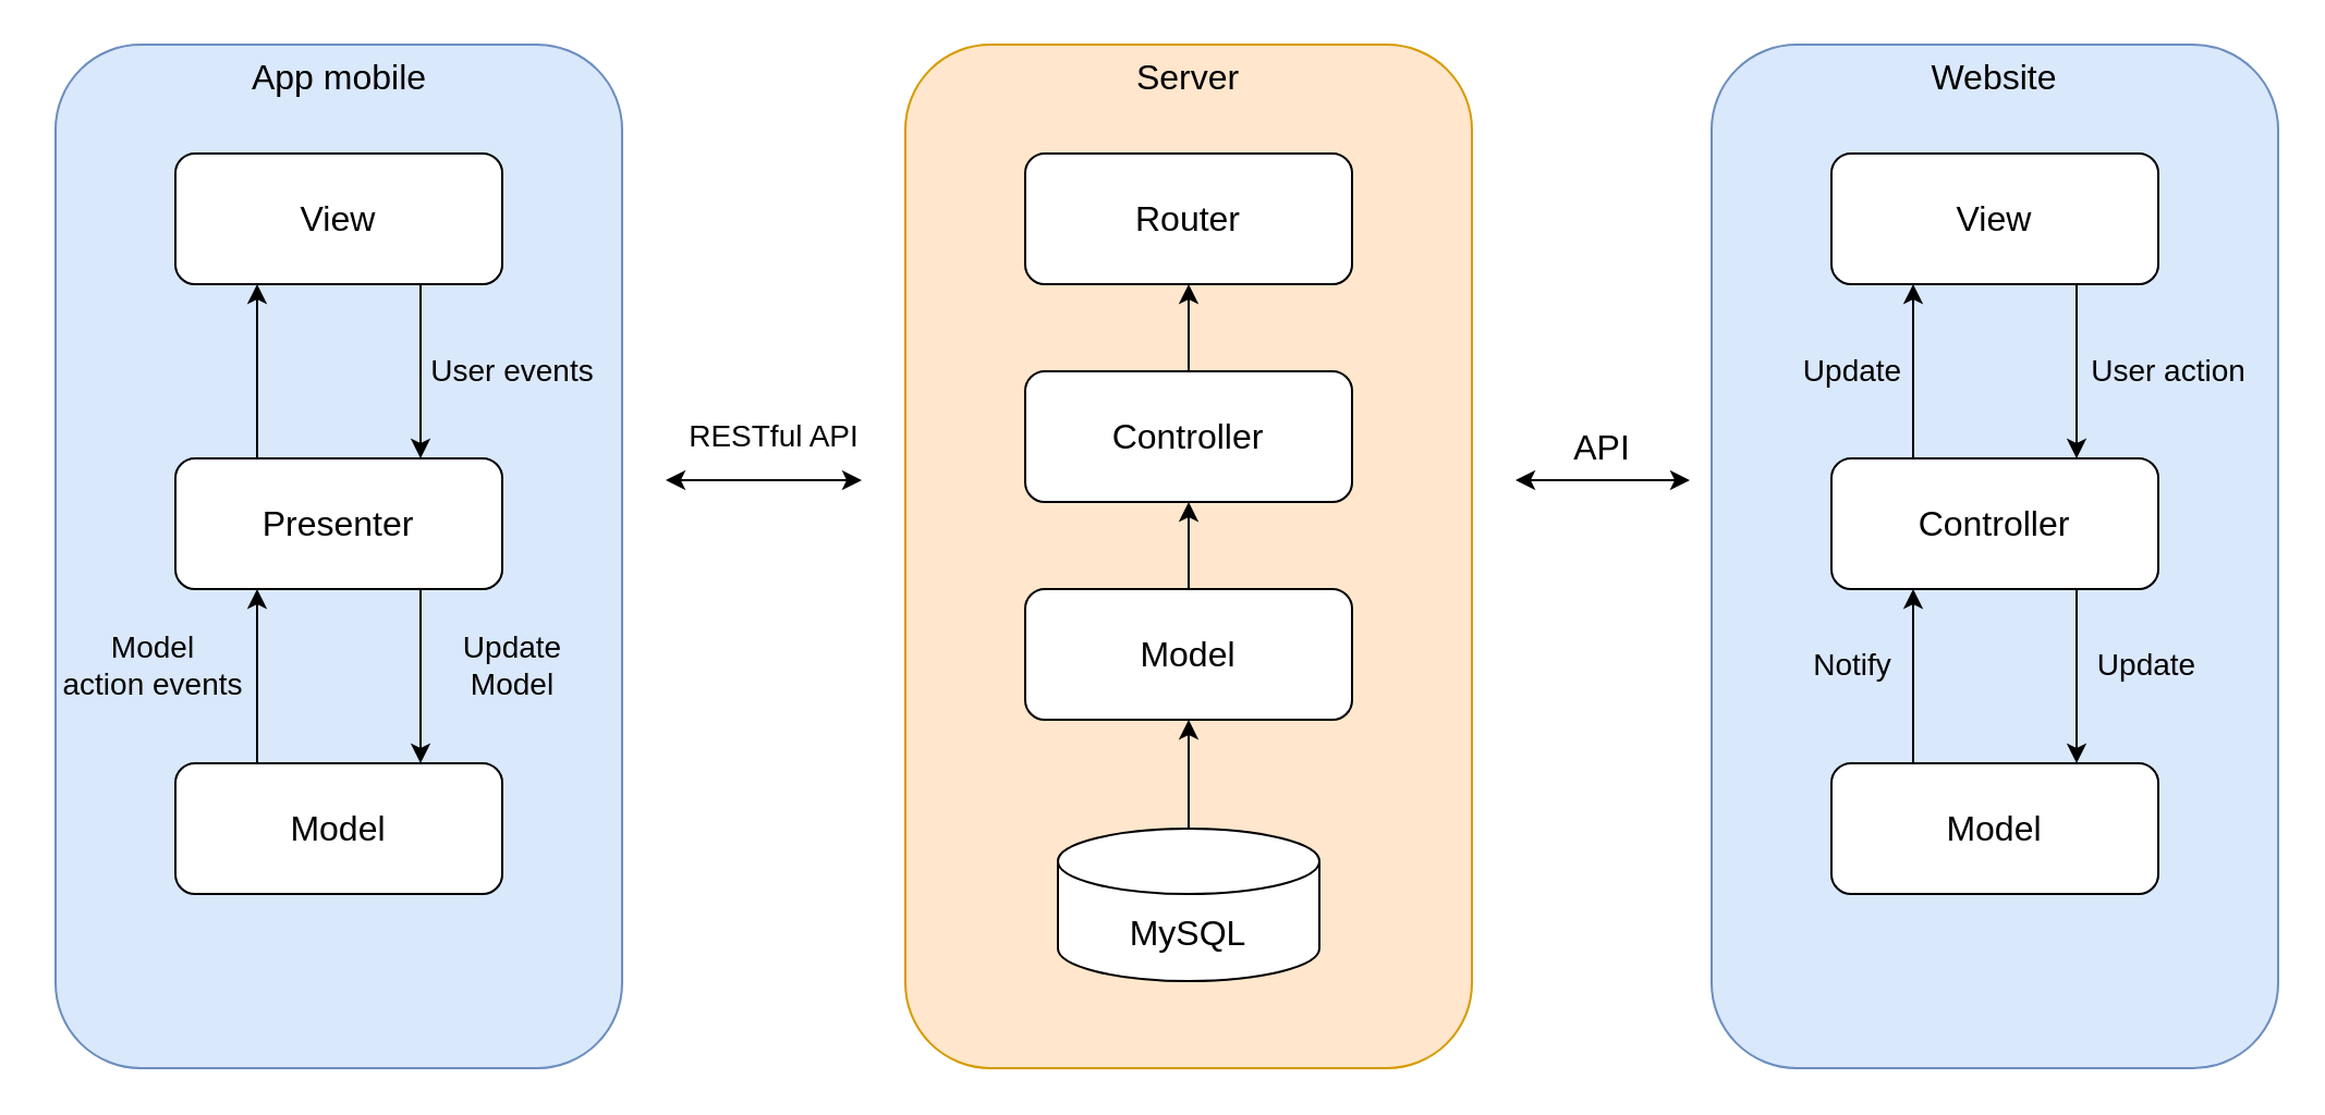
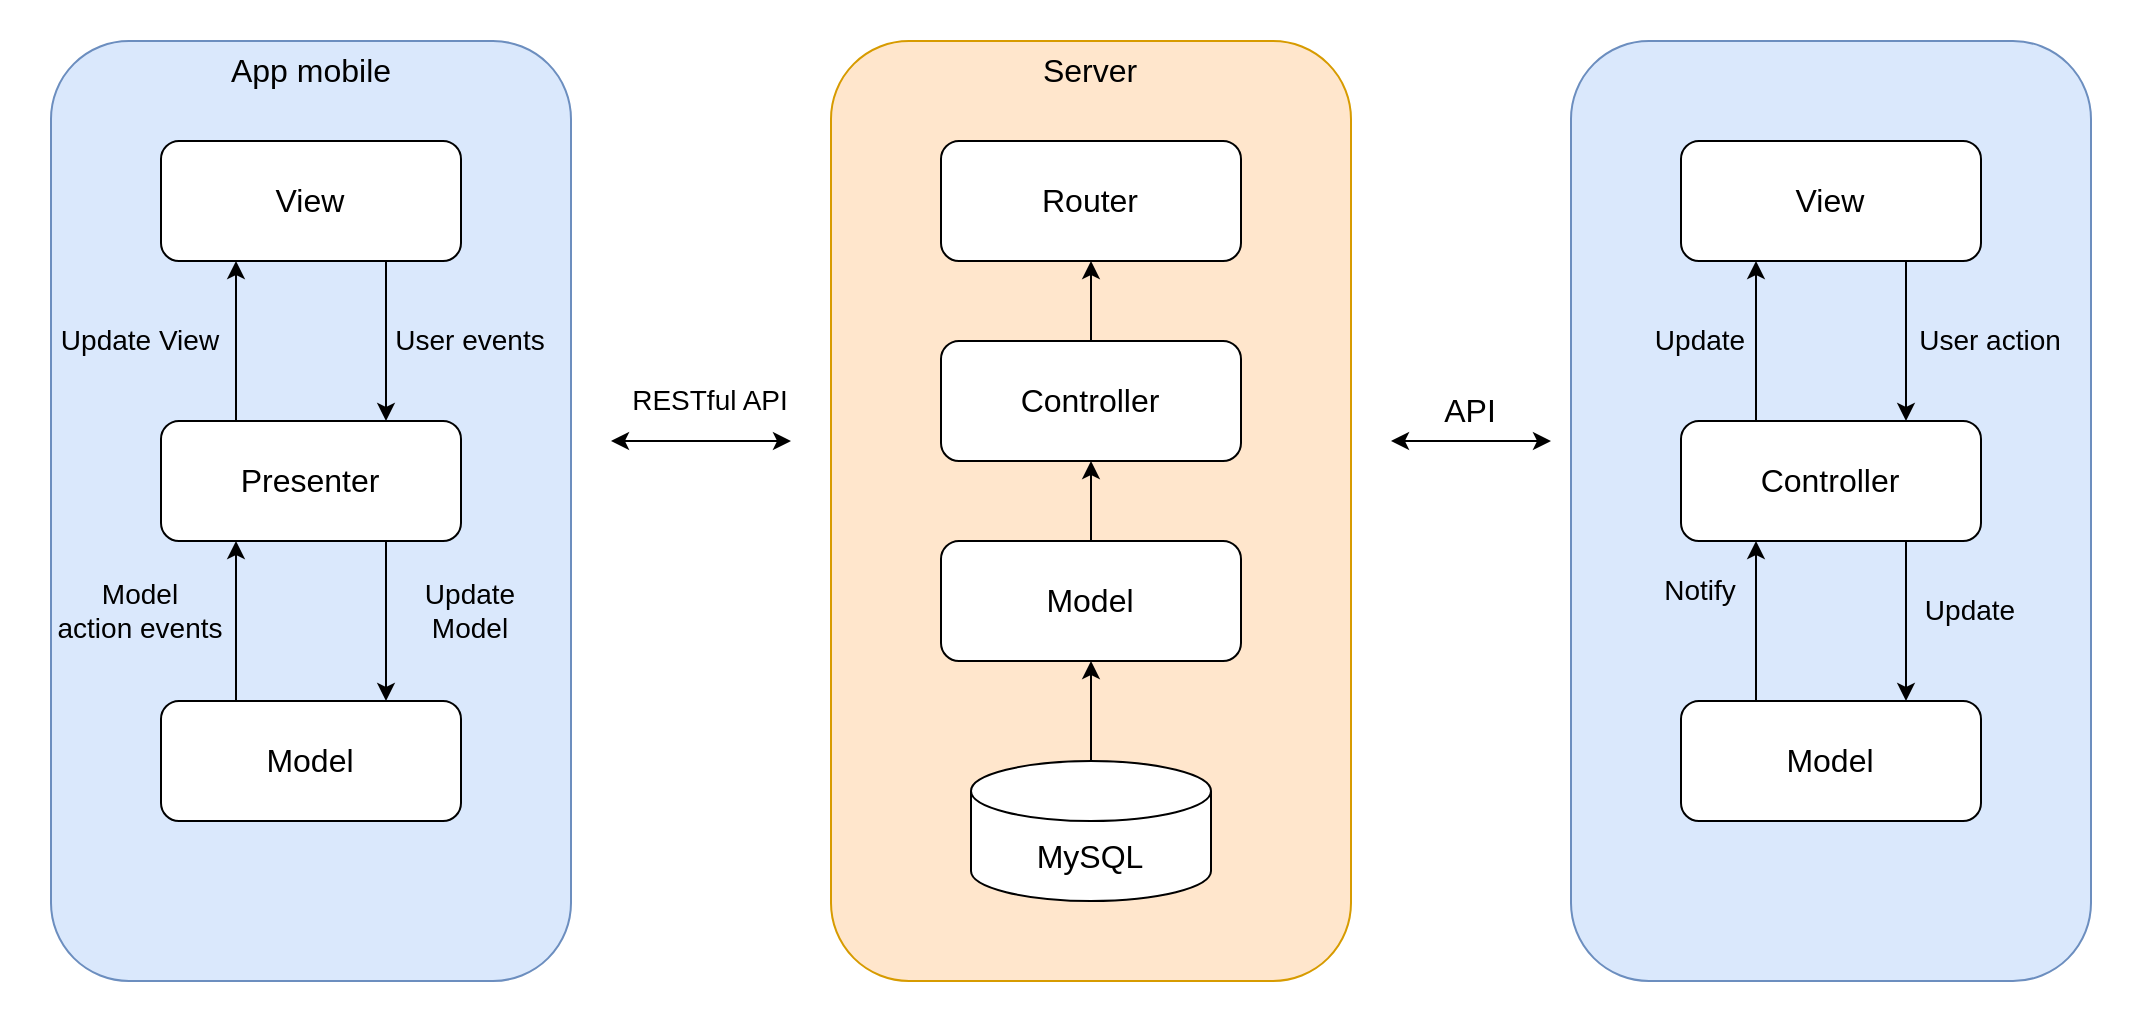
- <mxCell id="30" value="&lt;font style=&quot;font-size: 16px&quot;&gt;Website&lt;/font&gt;" style="text;html=1;strokeColor=none;fillColor=none;align=center;verticalAlign=middle;whiteSpace=wrap;rounded=0;" parent="1" vertex="1"><mxGeometry x="880" y="20" width="70" height="30" as="geometry" /></mxCell>
+ <mxCell id="22" value="&lt;font style=&quot;font-size: 14px&quot;&gt;Update View&lt;/font&gt;" style="text;html=1;strokeColor=none;fillColor=none;align=center;verticalAlign=middle;whiteSpace=wrap;rounded=0;" parent="1" vertex="1"><mxGeometry x="25" y="155" width="90" height="30" as="geometry" /></mxCell>
- <mxCell id="36" value="&lt;font style=&quot;font-size: 14px&quot;&gt;Notify&lt;/font&gt;" style="text;html=1;strokeColor=none;fillColor=none;align=center;verticalAlign=middle;whiteSpace=wrap;rounded=0;" parent="1" vertex="1"><mxGeometry x="825" y="290" width="50" height="30" as="geometry" /></mxCell>
+ <mxCell id="36" value="&lt;font style=&quot;font-size: 14px&quot;&gt;Notify&lt;/font&gt;" style="text;html=1;strokeColor=none;fillColor=none;align=center;verticalAlign=middle;whiteSpace=wrap;rounded=0;" parent="1" vertex="1"><mxGeometry x="825" y="280" width="50" height="30" as="geometry" /></mxCell>
